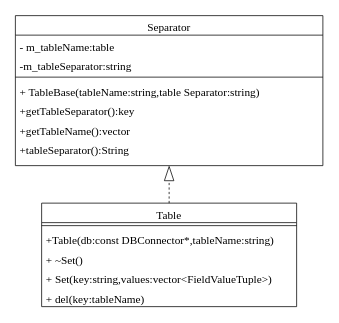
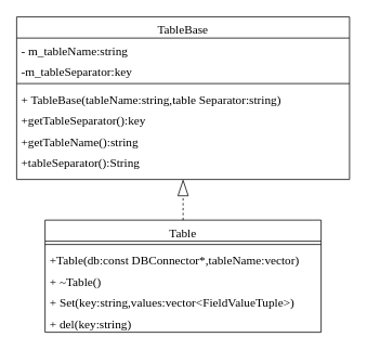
- <mxCell id="2" value="Separator" style="swimlane;fontStyle=0;align=center;verticalAlign=top;childLayout=stackLayout;horizontal=1;startSize=26;horizontalStack=0;resizeParent=1;resizeLast=0;collapsible=1;marginBottom=0;rounded=0;shadow=0;strokeWidth=1;fontSize=15;fontFamily=Times New Roman;" parent="1" vertex="1"><mxGeometry x="20" y="20" width="410" height="200" as="geometry"><mxRectangle x="230" y="140" width="160" height="26" as="alternateBounds" /></mxGeometry></mxCell>
+ <mxCell id="2" value="TableBase" style="swimlane;fontStyle=0;align=center;verticalAlign=top;childLayout=stackLayout;horizontal=1;startSize=26;horizontalStack=0;resizeParent=1;resizeLast=0;collapsible=1;marginBottom=0;rounded=0;shadow=0;strokeWidth=1;fontSize=15;fontFamily=Times New Roman;" parent="1" vertex="1"><mxGeometry x="20" y="20" width="410" height="200" as="geometry"><mxRectangle x="230" y="140" width="160" height="26" as="alternateBounds" /></mxGeometry></mxCell>
- <mxCell id="3" value="- m_tableName:table" style="text;align=left;verticalAlign=top;spacingLeft=4;spacingRight=4;overflow=hidden;rotatable=0;points=[[0,0.5],[1,0.5]];portConstraint=eastwest;fontSize=15;fontFamily=Times New Roman;" parent="2" vertex="1"><mxGeometry y="26" width="410" height="26" as="geometry" /></mxCell>
+ <mxCell id="3" value="- m_tableName:string" style="text;align=left;verticalAlign=top;spacingLeft=4;spacingRight=4;overflow=hidden;rotatable=0;points=[[0,0.5],[1,0.5]];portConstraint=eastwest;fontSize=15;fontFamily=Times New Roman;" parent="2" vertex="1"><mxGeometry y="26" width="410" height="26" as="geometry" /></mxCell>
- <mxCell id="4" value="-m_tableSeparator:string" style="text;align=left;verticalAlign=top;spacingLeft=4;spacingRight=4;overflow=hidden;rotatable=0;points=[[0,0.5],[1,0.5]];portConstraint=eastwest;rounded=0;shadow=0;html=0;fontSize=15;fontFamily=Times New Roman;" parent="2" vertex="1"><mxGeometry y="52" width="410" height="26" as="geometry" /></mxCell>
+ <mxCell id="4" value="-m_tableSeparator:key" style="text;align=left;verticalAlign=top;spacingLeft=4;spacingRight=4;overflow=hidden;rotatable=0;points=[[0,0.5],[1,0.5]];portConstraint=eastwest;rounded=0;shadow=0;html=0;fontSize=15;fontFamily=Times New Roman;" parent="2" vertex="1"><mxGeometry y="52" width="410" height="26" as="geometry" /></mxCell>
- <mxCell id="8" value="+getTableName():vector" style="text;align=left;verticalAlign=top;spacingLeft=4;spacingRight=4;overflow=hidden;rotatable=0;points=[[0,0.5],[1,0.5]];portConstraint=eastwest;rounded=0;shadow=0;html=0;fontSize=15;fontFamily=Times New Roman;" parent="2" vertex="1"><mxGeometry y="138" width="410" height="26" as="geometry" /></mxCell>
+ <mxCell id="8" value="+getTableName():string" style="text;align=left;verticalAlign=top;spacingLeft=4;spacingRight=4;overflow=hidden;rotatable=0;points=[[0,0.5],[1,0.5]];portConstraint=eastwest;rounded=0;shadow=0;html=0;fontSize=15;fontFamily=Times New Roman;" parent="2" vertex="1"><mxGeometry y="138" width="410" height="26" as="geometry" /></mxCell>
- <mxCell id="12" value="+Table(db:const DBConnector*,tableName:string)" style="text;align=left;verticalAlign=top;spacingLeft=4;spacingRight=4;overflow=hidden;rotatable=0;points=[[0,0.5],[1,0.5]];portConstraint=eastwest;fontSize=15;fontFamily=Times New Roman;" parent="10" vertex="1"><mxGeometry y="34" width="340" height="26" as="geometry" /></mxCell>
+ <mxCell id="12" value="+Table(db:const DBConnector*,tableName:vector)" style="text;align=left;verticalAlign=top;spacingLeft=4;spacingRight=4;overflow=hidden;rotatable=0;points=[[0,0.5],[1,0.5]];portConstraint=eastwest;fontSize=15;fontFamily=Times New Roman;" parent="10" vertex="1"><mxGeometry y="34" width="340" height="26" as="geometry" /></mxCell>
- <mxCell id="13" value="+ ~Set()" style="text;align=left;verticalAlign=top;spacingLeft=4;spacingRight=4;overflow=hidden;rotatable=0;points=[[0,0.5],[1,0.5]];portConstraint=eastwest;fontSize=15;fontFamily=Times New Roman;" parent="10" vertex="1"><mxGeometry y="60" width="340" height="26" as="geometry" /></mxCell>
+ <mxCell id="13" value="+ ~Table()" style="text;align=left;verticalAlign=top;spacingLeft=4;spacingRight=4;overflow=hidden;rotatable=0;points=[[0,0.5],[1,0.5]];portConstraint=eastwest;fontSize=15;fontFamily=Times New Roman;" parent="10" vertex="1"><mxGeometry y="60" width="340" height="26" as="geometry" /></mxCell>
- <mxCell id="15" value="+ del(key:tableName)" style="text;align=left;verticalAlign=top;spacingLeft=4;spacingRight=4;overflow=hidden;rotatable=0;points=[[0,0.5],[1,0.5]];portConstraint=eastwest;fontSize=15;fontFamily=Times New Roman;" parent="10" vertex="1"><mxGeometry y="112" width="340" height="26" as="geometry" /></mxCell>
+ <mxCell id="15" value="+ del(key:string)" style="text;align=left;verticalAlign=top;spacingLeft=4;spacingRight=4;overflow=hidden;rotatable=0;points=[[0,0.5],[1,0.5]];portConstraint=eastwest;fontSize=15;fontFamily=Times New Roman;" parent="10" vertex="1"><mxGeometry y="112" width="340" height="26" as="geometry" /></mxCell>
